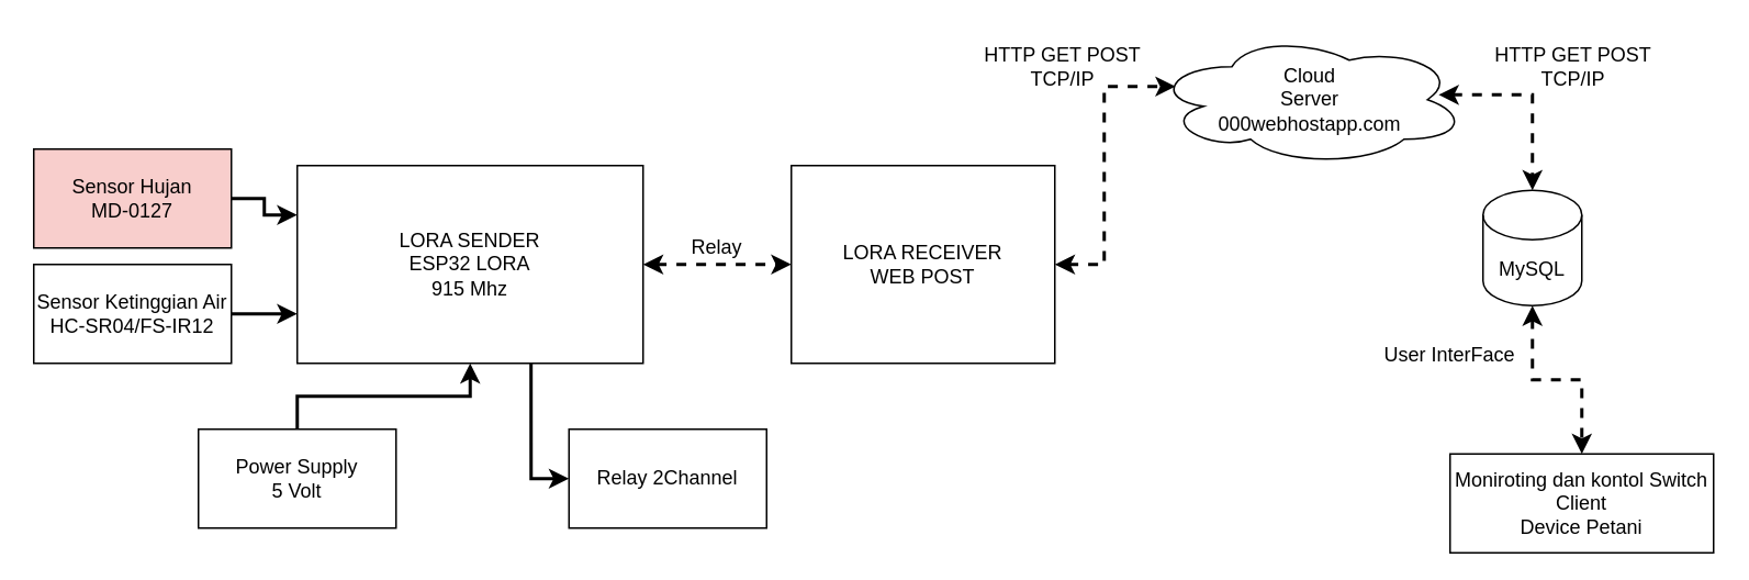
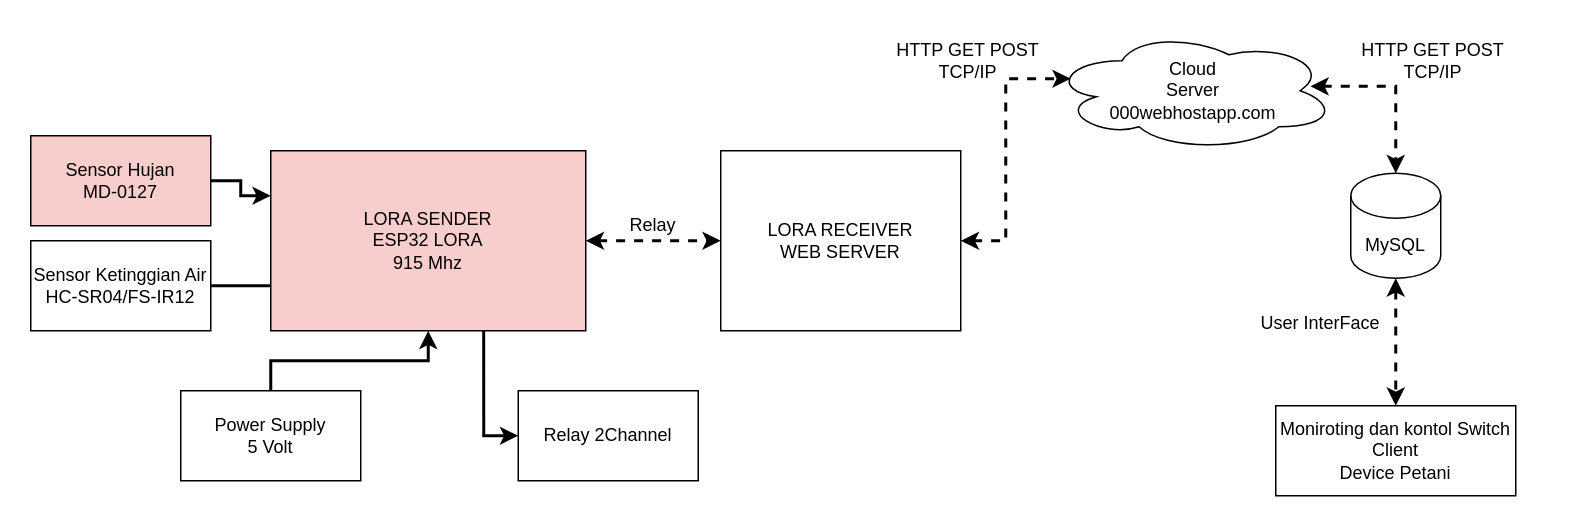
- <mxCell id="4" value="&lt;div&gt;LORA SENDER&lt;br&gt;&lt;/div&gt;&lt;div&gt;ESP32 LORA &lt;br&gt;&lt;/div&gt;&lt;div&gt;915 Mhz&lt;/div&gt;" style="rounded=0;whiteSpace=wrap;html=1;" vertex="1" parent="1"><mxGeometry x="180" y="100" width="210" height="120" as="geometry" /></mxCell>
+ <mxCell id="4" value="&lt;div&gt;LORA SENDER&lt;br&gt;&lt;/div&gt;&lt;div&gt;ESP32 LORA &lt;br&gt;&lt;/div&gt;&lt;div&gt;915 Mhz&lt;/div&gt;" style="rounded=0;whiteSpace=wrap;html=1;fillColor=#f8cecc;" vertex="1" parent="1"><mxGeometry x="180" y="100" width="210" height="120" as="geometry" /></mxCell>
- <mxCell id="21" value="&lt;div&gt;LORA RECEIVER&lt;/div&gt;&lt;div&gt;WEB POST&lt;br&gt;&lt;/div&gt;" style="rounded=0;whiteSpace=wrap;html=1;" vertex="1" parent="1"><mxGeometry x="480" y="100" width="160" height="120" as="geometry" /></mxCell>
+ <mxCell id="21" value="&lt;div&gt;LORA RECEIVER&lt;/div&gt;&lt;div&gt;WEB SERVER&lt;br&gt;&lt;/div&gt;" style="rounded=0;whiteSpace=wrap;html=1;" vertex="1" parent="1"><mxGeometry x="480" y="100" width="160" height="120" as="geometry" /></mxCell>
- <mxCell id="7" value="" style="edgeStyle=orthogonalEdgeStyle;rounded=0;orthogonalLoop=1;jettySize=auto;html=1;entryX=0;entryY=0.75;entryDx=0;entryDy=0;strokeWidth=2;" edge="1" parent="1" source="8" target="4"><mxGeometry relative="1" as="geometry" /></mxCell>
+ <mxCell id="7" value="" style="edgeStyle=orthogonalEdgeStyle;rounded=0;orthogonalLoop=1;jettySize=auto;html=1;entryX=0;entryY=0.75;entryDx=0;entryDy=0;strokeWidth=2;endArrow=none;" edge="1" parent="1" source="8" target="4"><mxGeometry relative="1" as="geometry" /></mxCell>
- <mxCell id="13" value="&lt;div&gt;Moniroting dan kontol Switch Client&lt;/div&gt;&lt;div&gt;Device Petani&lt;br&gt;&lt;/div&gt;" style="rounded=0;whiteSpace=wrap;html=1;" vertex="1" parent="1"><mxGeometry x="880" y="275" width="160" height="60" as="geometry" /></mxCell>
+ <mxCell id="13" value="&lt;div&gt;Moniroting dan kontol Switch Client&lt;/div&gt;&lt;div&gt;Device Petani&lt;br&gt;&lt;/div&gt;" style="rounded=0;whiteSpace=wrap;html=1;" vertex="1" parent="1"><mxGeometry x="850" y="270" width="160" height="60" as="geometry" /></mxCell>
